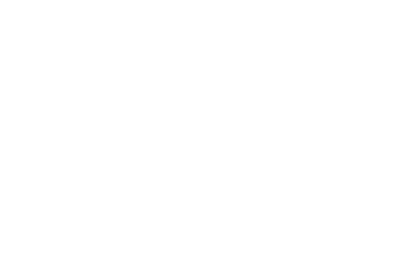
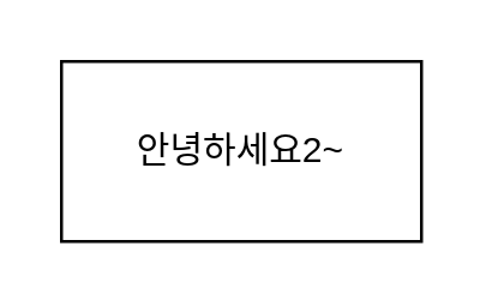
+ <mxCell id="2" value="안녕하세요2~" style="rounded=0;whiteSpace=wrap;html=1;" vertex="1" parent="1"><mxGeometry x="20" y="20" width="120" height="60" as="geometry" /></mxCell>
